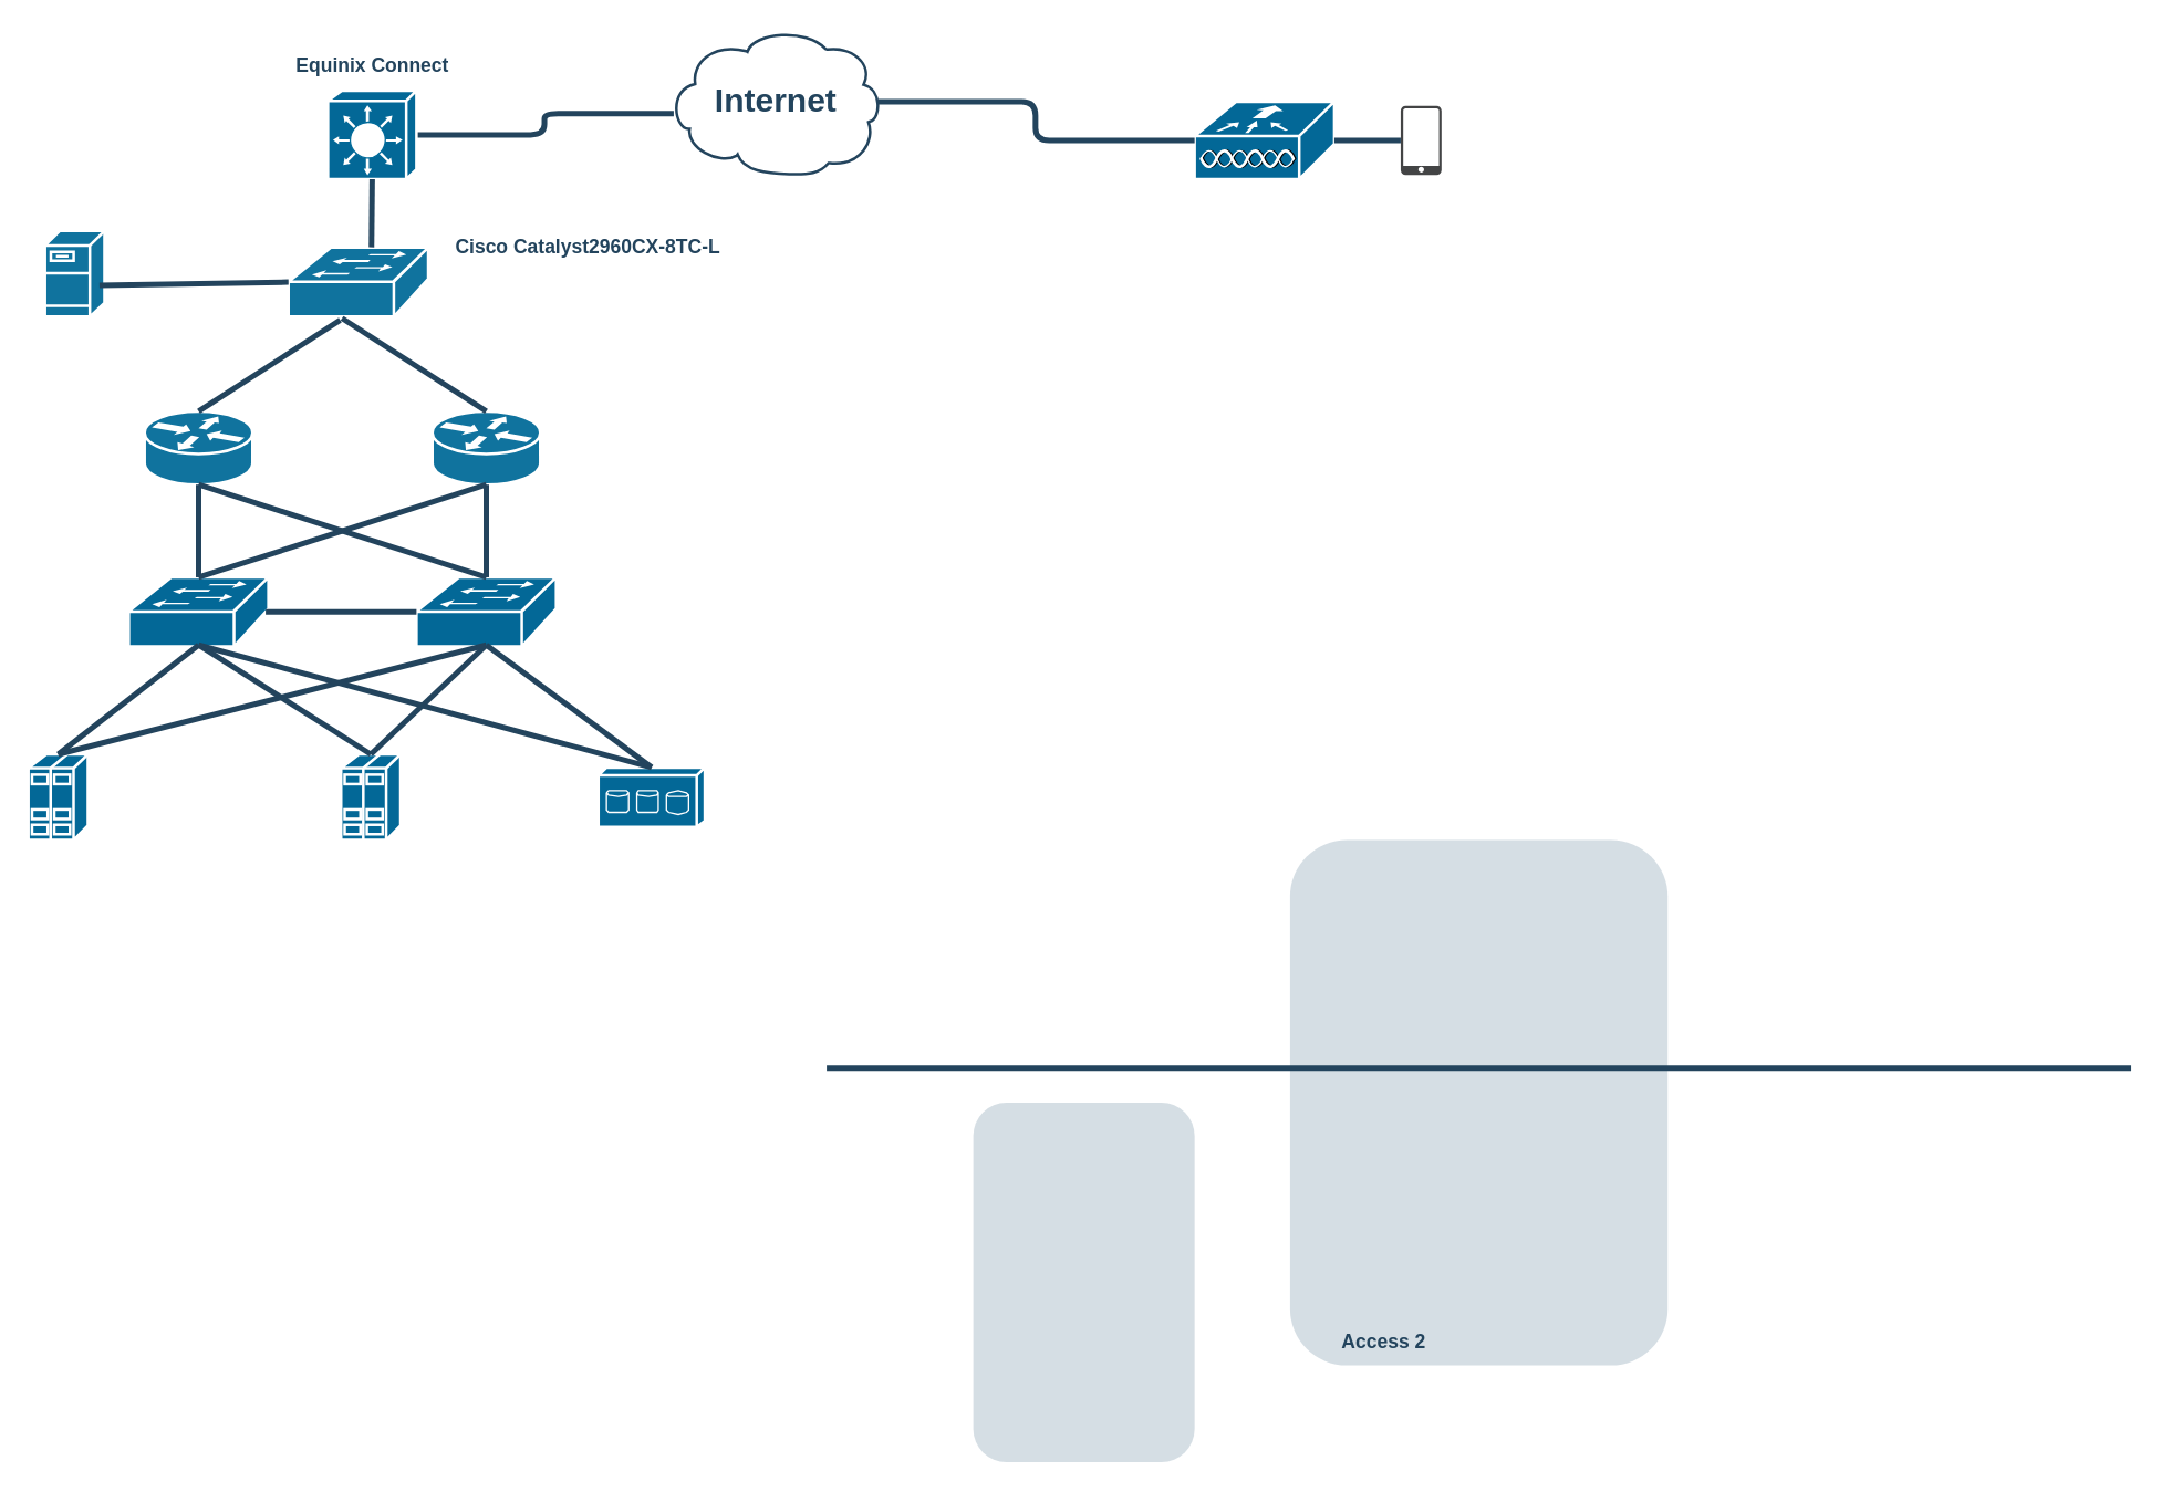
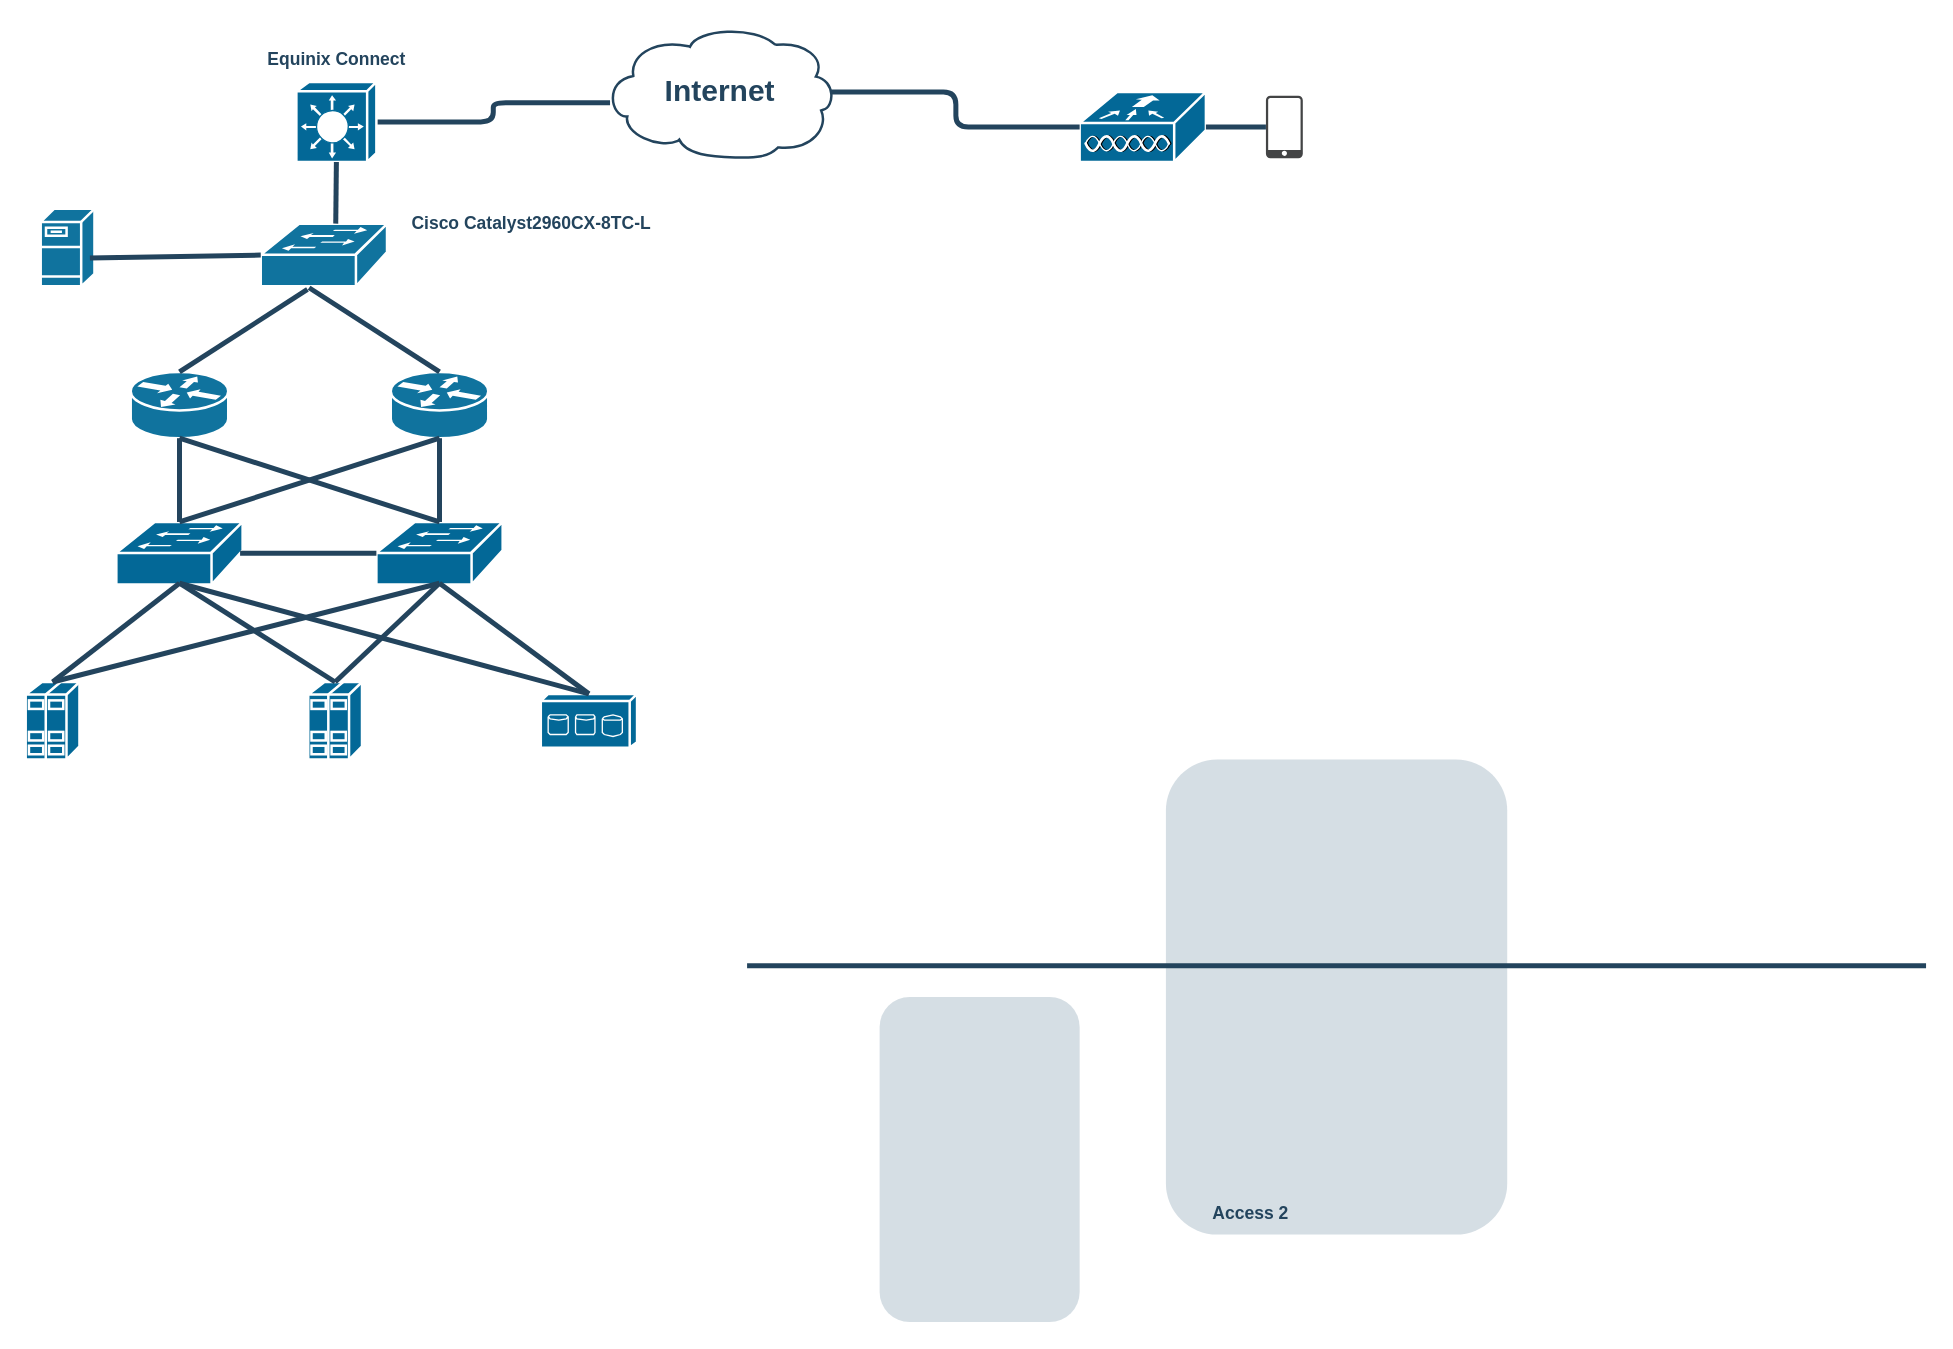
- <mxCell id="4" value="Internet" style="shape=mxgraph.cisco.storage.cloud;html=1;dashed=0;strokeColor=#23445D;fillColor=#ffffff;strokeWidth=2;fontFamily=Helvetica;fontSize=24;fontColor=#23445D;align=center;fontStyle=1" parent="1" vertex="1"><mxGeometry x="482" y="20" width="155" height="106" as="geometry" /></mxCell>
+ <mxCell id="4" value="Internet" style="shape=mxgraph.cisco.storage.cloud;html=1;dashed=0;strokeColor=#23445D;fillColor=#ffffff;strokeWidth=2;fontFamily=Helvetica;fontSize=24;fontColor=#23445D;align=center;fontStyle=1" parent="1" vertex="1"><mxGeometry x="482" y="20" width="186" height="106" as="geometry" /></mxCell>
